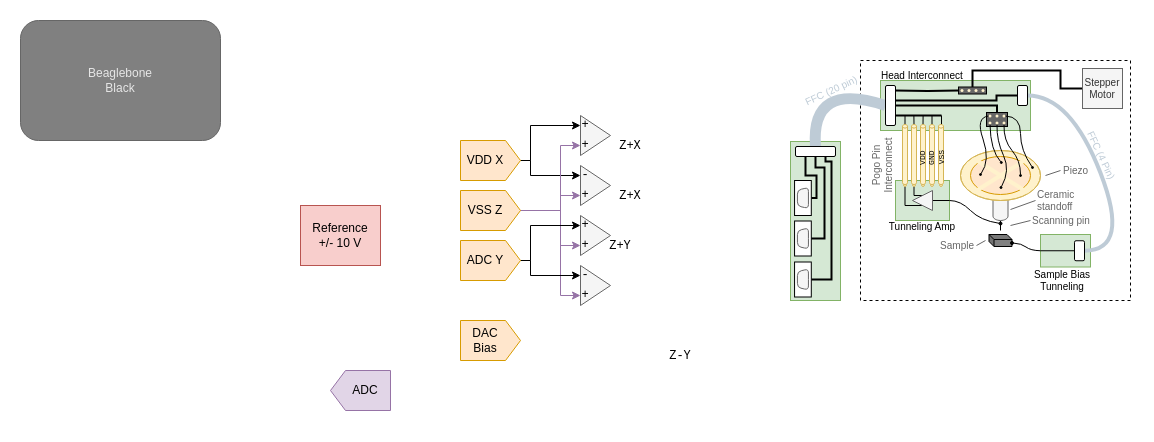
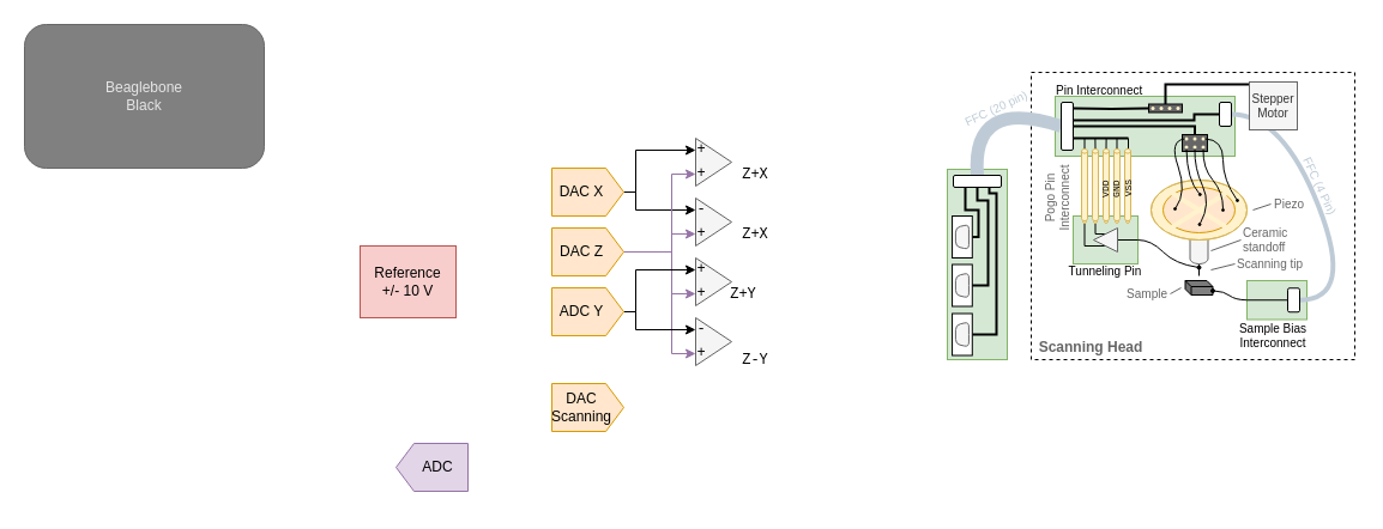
- <mxCell id="71" value="Head Interconnect" style="text;html=1;strokeColor=none;fillColor=none;align=left;verticalAlign=middle;whiteSpace=wrap;rounded=0;fontFamily=Helvetica;fontSize=10;" vertex="1" parent="1"><mxGeometry x="879" y="70" width="120" height="10" as="geometry" /></mxCell>
+ <mxCell id="71" value="Pin Interconnect" style="text;html=1;strokeColor=none;fillColor=none;align=left;verticalAlign=middle;whiteSpace=wrap;rounded=0;fontFamily=Helvetica;fontSize=10;" vertex="1" parent="1"><mxGeometry x="879" y="70" width="120" height="10" as="geometry" /></mxCell>
- <mxCell id="123" value="Stepper Motor" style="rounded=0;whiteSpace=wrap;html=1;shadow=0;glass=0;sketch=0;strokeColor=#666666;strokeWidth=1;fillColor=#f5f5f5;fontFamily=Helvetica;fontSize=10;fontColor=#333333;align=center;" vertex="1" parent="1"><mxGeometry x="1082" y="68" width="40" height="40" as="geometry" /></mxCell>
+ <mxCell id="123" value="Stepper Motor" style="rounded=0;whiteSpace=wrap;html=1;shadow=0;glass=0;sketch=0;strokeColor=#666666;strokeWidth=1;fillColor=#f5f5f5;fontFamily=Helvetica;fontSize=10;fontColor=#333333;align=center;" vertex="1" parent="1"><mxGeometry x="1042" y="68" width="40" height="40" as="geometry" /></mxCell>
- <mxCell id="12" value="VDD X" style="text;html=1;strokeColor=none;fillColor=none;align=center;verticalAlign=middle;whiteSpace=wrap;rounded=0;fontStyle=0;fontSize=12;" vertex="1" parent="1"><mxGeometry x="460" y="140" width="50" height="40" as="geometry" /></mxCell>
+ <mxCell id="12" value="DAC X" style="text;html=1;strokeColor=none;fillColor=none;align=center;verticalAlign=middle;whiteSpace=wrap;rounded=0;fontStyle=0;fontSize=12;" vertex="1" parent="1"><mxGeometry x="460" y="140" width="50" height="40" as="geometry" /></mxCell>
- <mxCell id="18" value="VSS Z" style="text;html=1;strokeColor=none;fillColor=none;align=center;verticalAlign=middle;whiteSpace=wrap;rounded=0;" vertex="1" parent="1"><mxGeometry x="460" y="190" width="50" height="40" as="geometry" /></mxCell>
+ <mxCell id="18" value="DAC Z" style="text;html=1;strokeColor=none;fillColor=none;align=center;verticalAlign=middle;whiteSpace=wrap;rounded=0;" vertex="1" parent="1"><mxGeometry x="460" y="190" width="50" height="40" as="geometry" /></mxCell>
- <mxCell id="50" value="Scanning pin" style="text;html=1;strokeColor=none;fillColor=none;align=left;verticalAlign=middle;whiteSpace=wrap;rounded=0;fontFamily=Helvetica;fontSize=10;fontColor=#666666;" vertex="1" parent="1"><mxGeometry x="1030" y="210" width="60" height="20" as="geometry" /></mxCell>
+ <mxCell id="50" value="Scanning tip" style="text;html=1;strokeColor=none;fillColor=none;align=left;verticalAlign=middle;whiteSpace=wrap;rounded=0;fontFamily=Helvetica;fontSize=10;fontColor=#666666;" vertex="1" parent="1"><mxGeometry x="1030" y="210" width="60" height="20" as="geometry" /></mxCell>
- <mxCell id="56" value="Tunneling Amp" style="text;html=1;strokeColor=none;fillColor=none;align=center;verticalAlign=middle;whiteSpace=wrap;rounded=0;fontFamily=Helvetica;fontSize=10;" vertex="1" parent="1"><mxGeometry x="887" y="221" width="70" height="10" as="geometry" /></mxCell>
+ <mxCell id="56" value="Tunneling Pin" style="text;html=1;strokeColor=none;fillColor=none;align=center;verticalAlign=middle;whiteSpace=wrap;rounded=0;fontFamily=Helvetica;fontSize=10;" vertex="1" parent="1"><mxGeometry x="887" y="221" width="70" height="10" as="geometry" /></mxCell>
- <mxCell id="69" value="Sample Bias Tunneling" style="text;html=1;strokeColor=none;fillColor=none;align=center;verticalAlign=middle;whiteSpace=wrap;rounded=0;fontFamily=Helvetica;fontSize=10;" vertex="1" parent="1"><mxGeometry x="1027" y="275" width="70" height="10" as="geometry" /></mxCell>
+ <mxCell id="69" value="Sample Bias Interconnect" style="text;html=1;strokeColor=none;fillColor=none;align=center;verticalAlign=middle;whiteSpace=wrap;rounded=0;fontFamily=Helvetica;fontSize=10;" vertex="1" parent="1"><mxGeometry x="1027" y="275" width="70" height="10" as="geometry" /></mxCell>
+ <mxCell id="124" value="Scanning Head" style="text;html=1;strokeColor=none;fillColor=none;align=center;verticalAlign=middle;whiteSpace=wrap;rounded=0;shadow=0;glass=0;sketch=0;fontFamily=Helvetica;fontSize=12;fontColor=#666666;fontStyle=1" vertex="1" parent="1"><mxGeometry x="860" y="280" width="100" height="20" as="geometry" /></mxCell>
- <mxCell id="24" value="DAC Bias" style="text;html=1;strokeColor=none;fillColor=none;align=center;verticalAlign=middle;whiteSpace=wrap;rounded=0;" vertex="1" parent="1"><mxGeometry x="460" y="320" width="50" height="40" as="geometry" /></mxCell>
+ <mxCell id="24" value="DAC Scanning" style="text;html=1;strokeColor=none;fillColor=none;align=center;verticalAlign=middle;whiteSpace=wrap;rounded=0;" vertex="1" parent="1"><mxGeometry x="460" y="320" width="50" height="40" as="geometry" /></mxCell>
- <mxCell id="40" value="&lt;font face=&quot;Courier New&quot;&gt;Z-Y&lt;/font&gt;" style="text;html=1;strokeColor=none;fillColor=none;align=center;verticalAlign=middle;whiteSpace=wrap;rounded=0;fontSize=12;fontColor=#000000;" vertex="1" parent="1"><mxGeometry x="660" y="345" width="40" height="20" as="geometry" /></mxCell>
+ <mxCell id="40" value="&lt;font face=&quot;Courier New&quot;&gt;Z-Y&lt;/font&gt;" style="text;html=1;strokeColor=none;fillColor=none;align=center;verticalAlign=middle;whiteSpace=wrap;rounded=0;fontSize=12;fontColor=#000000;" vertex="1" parent="1"><mxGeometry x="610" y="290" width="40" height="20" as="geometry" /></mxCell>
